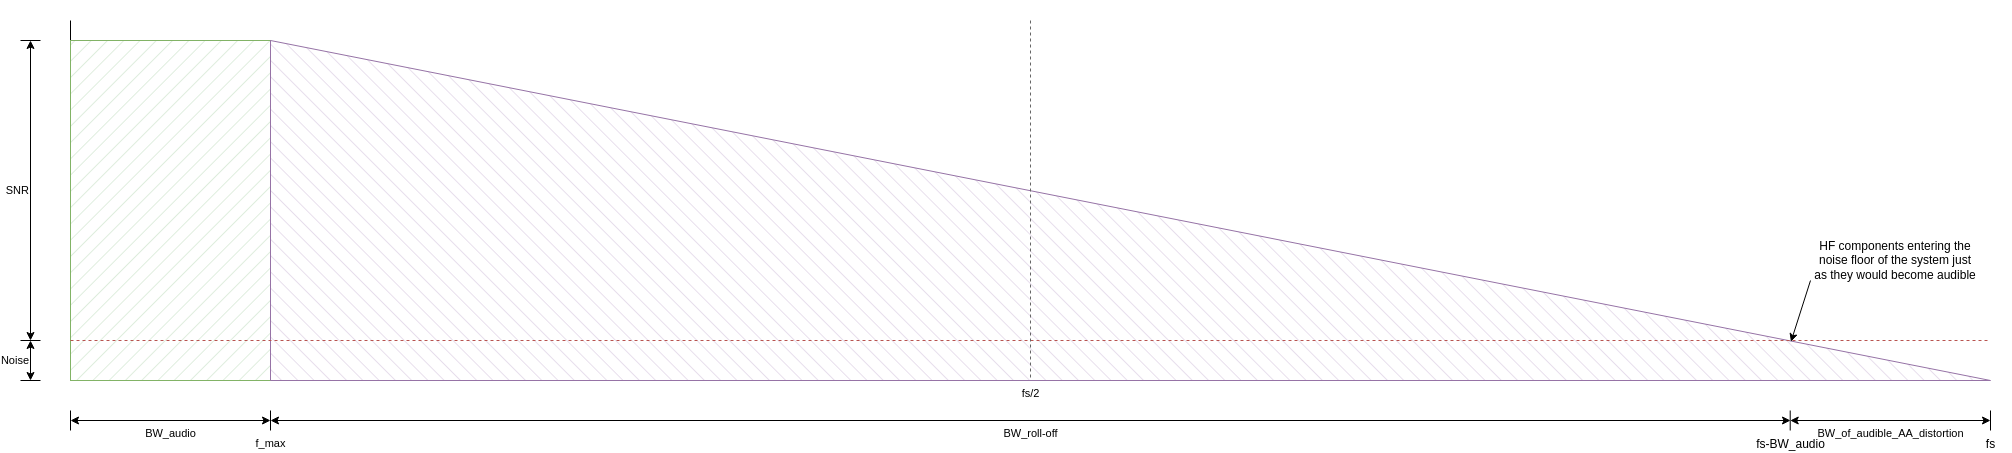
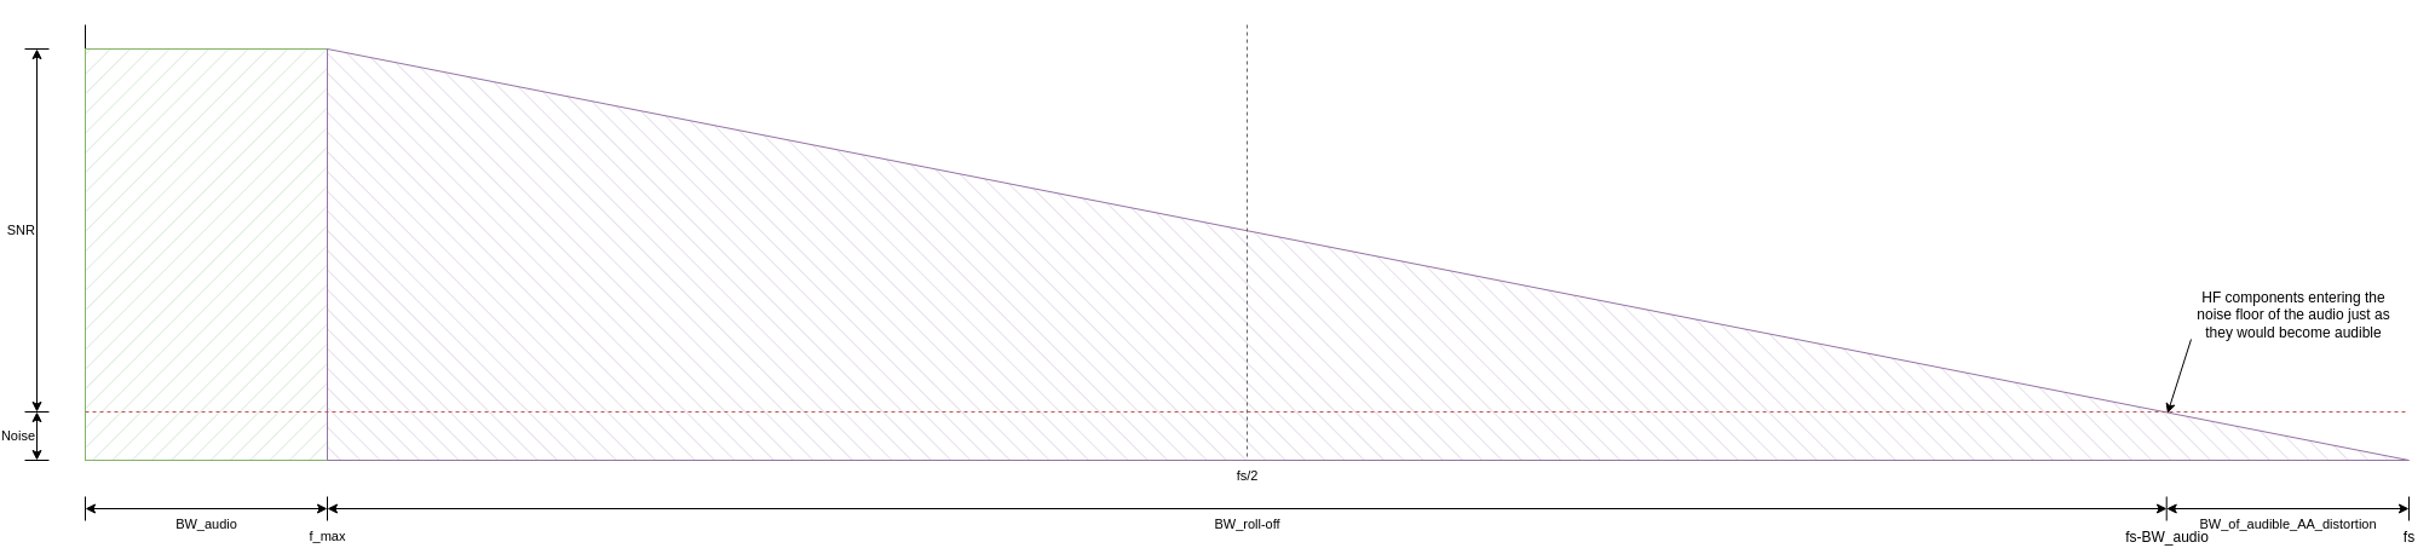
- <mxCell id="20" value="HF components entering the noise floor of the system just as they would become audible" style="text;html=1;strokeColor=none;fillColor=none;align=center;verticalAlign=middle;whiteSpace=wrap;rounded=0;" parent="1" vertex="1"><mxGeometry x="1810" y="240" width="170" height="40" as="geometry" /></mxCell>
+ <mxCell id="20" value="HF components entering the noise floor of the audio just as they would become audible" style="text;html=1;strokeColor=none;fillColor=none;align=center;verticalAlign=middle;whiteSpace=wrap;rounded=0;" parent="1" vertex="1"><mxGeometry x="1810" y="240" width="170" height="40" as="geometry" /></mxCell>
